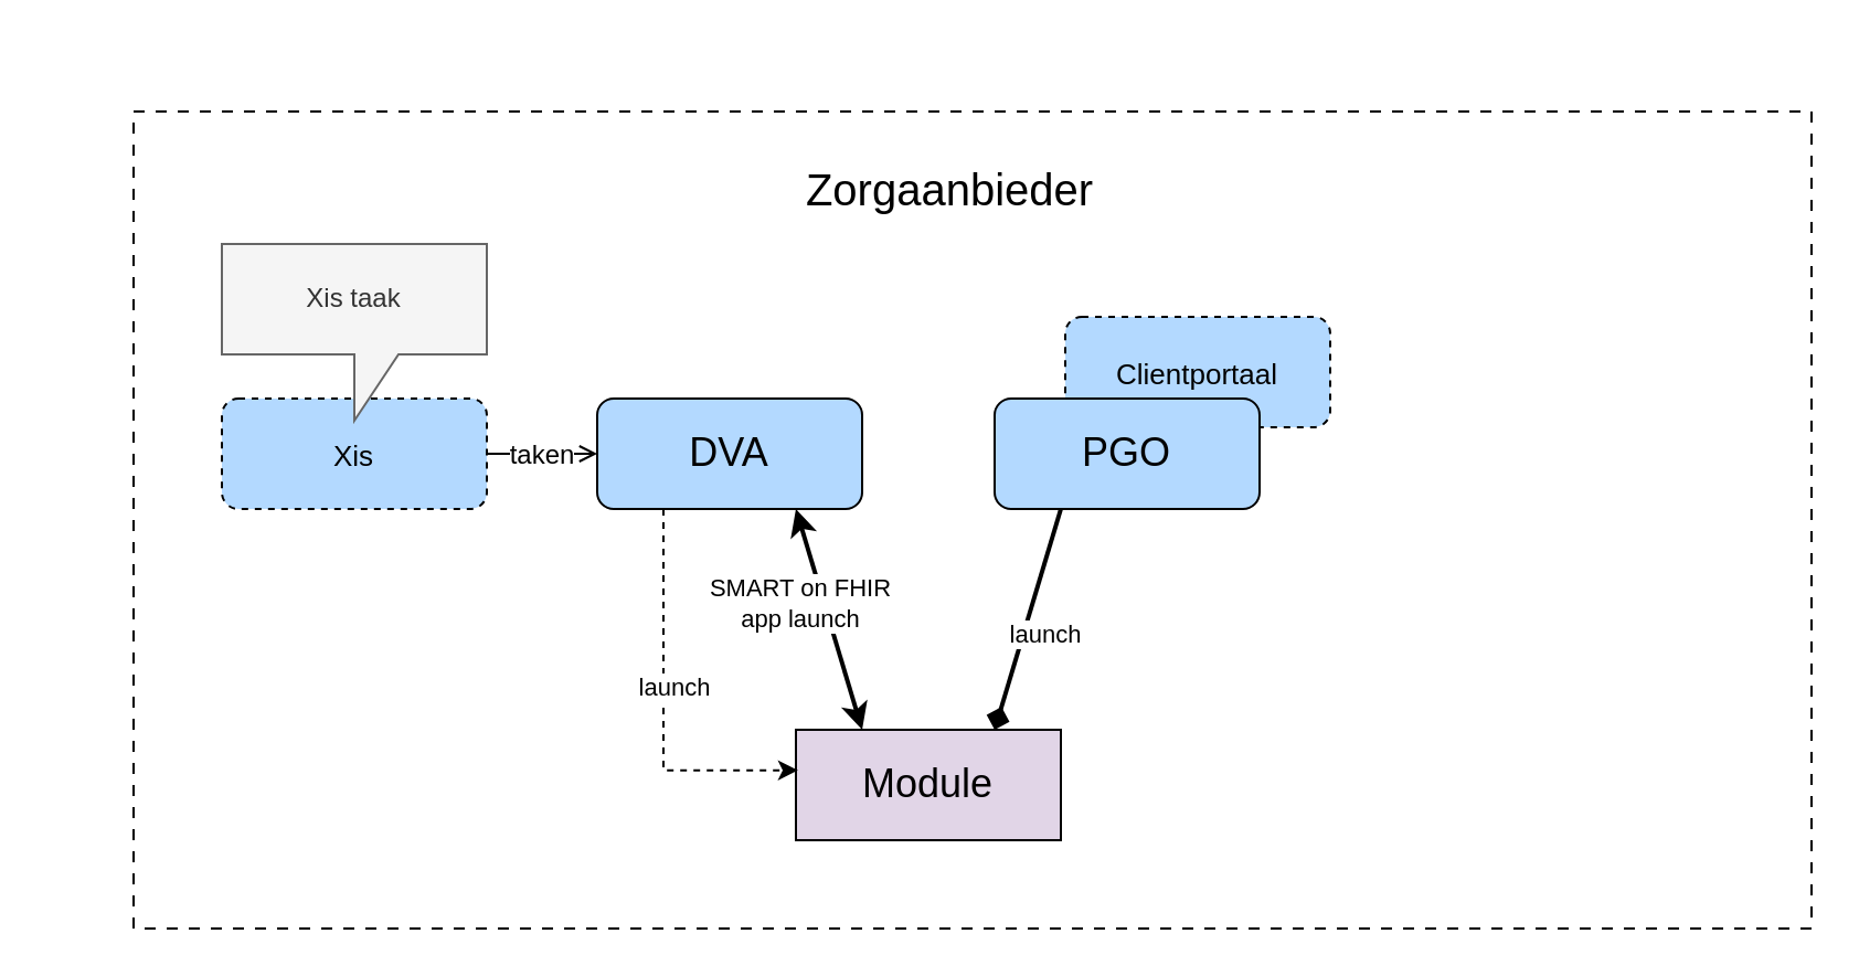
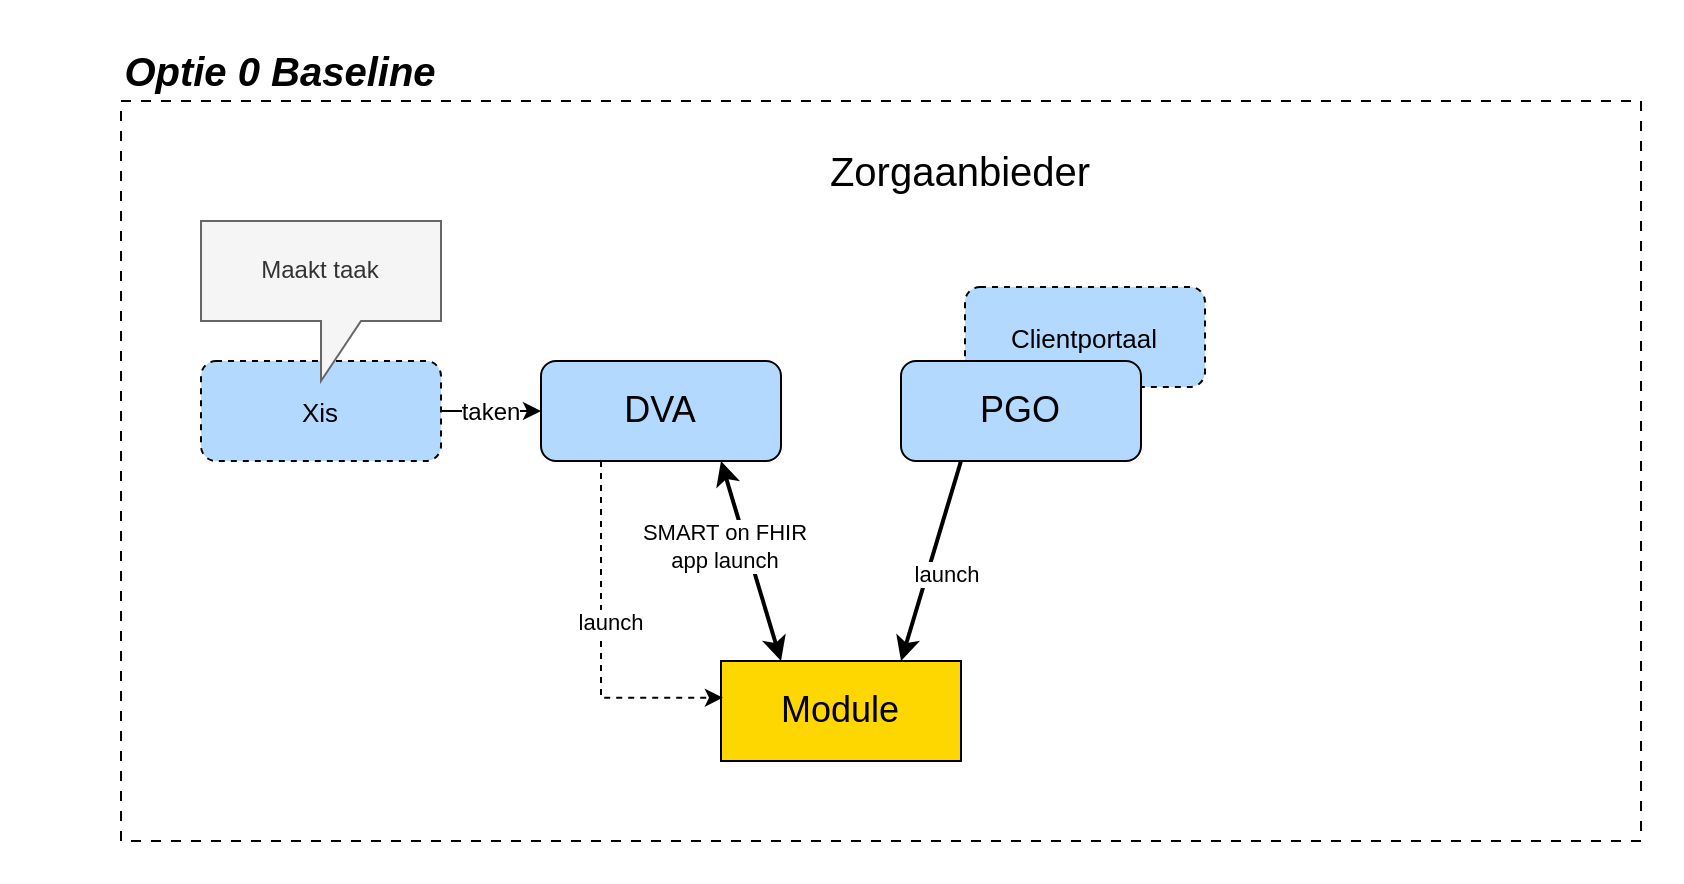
+ <mxCell id="15" value="Optie 0 Baseline" style="text;html=1;align=center;verticalAlign=middle;whiteSpace=wrap;rounded=0;fontStyle=3;fontSize=20;" parent="1" vertex="1"><mxGeometry y="20" width="240" height="30" as="geometry" x="20" /></mxCell>
- <mxCell id="4" value="Zorgaanbieder" style="text;html=1;strokeColor=none;fillColor=none;align=center;verticalAlign=middle;whiteSpace=wrap;rounded=0;fontSize=20;fontStyle=0;" parent="1" vertex="1"><mxGeometry x="370" y="70" width="120" height="30" as="geometry" /></mxCell>
+ <mxCell id="4" value="Zorgaanbieder" style="text;html=1;strokeColor=none;fillColor=none;align=center;verticalAlign=middle;whiteSpace=wrap;rounded=0;fontSize=20;fontStyle=0;" parent="1" vertex="1"><mxGeometry x="420" y="70" width="120" height="30" as="geometry" /></mxCell>
- <mxCell id="14" value="Xis taak" style="shape=callout;whiteSpace=wrap;html=1;perimeter=calloutPerimeter;fillColor=#f5f5f5;strokeColor=#666666;fontColor=#333333;" parent="1" vertex="1"><mxGeometry x="100" y="110" width="120" height="80" as="geometry" /></mxCell>
+ <mxCell id="14" value="Maakt taak" style="shape=callout;whiteSpace=wrap;html=1;perimeter=calloutPerimeter;fillColor=#f5f5f5;strokeColor=#666666;fontColor=#333333;" parent="1" vertex="1"><mxGeometry x="100" y="110" width="120" height="80" as="geometry" /></mxCell>
- <mxCell id="11" style="edgeStyle=orthogonalEdgeStyle;rounded=0;orthogonalLoop=1;jettySize=auto;html=1;exitX=1;exitY=0.5;exitDx=0;exitDy=0;entryX=0;entryY=0.5;entryDx=0;entryDy=0;endArrow=open;" parent="1" source="13" target="5" edge="1"><mxGeometry relative="1" as="geometry" /></mxCell>
+ <mxCell id="11" style="edgeStyle=orthogonalEdgeStyle;rounded=0;orthogonalLoop=1;jettySize=auto;html=1;exitX=1;exitY=0.5;exitDx=0;exitDy=0;entryX=0;entryY=0.5;entryDx=0;entryDy=0;" parent="1" source="13" target="5" edge="1"><mxGeometry relative="1" as="geometry" /></mxCell>
- <mxCell id="9" value="launch" style="rounded=0;orthogonalLoop=1;jettySize=auto;html=1;exitX=0.25;exitY=1;exitDx=0;exitDy=0;strokeColor=#000000;strokeWidth=2;fontSize=11;entryX=0.75;entryY=0;entryDx=0;entryDy=0;endArrow=diamond;" parent="1" source="6" target="7" edge="1"><mxGeometry x="0.1" y="10" relative="1" as="geometry"><mxPoint as="offset" /><mxPoint x="450" y="320" as="targetPoint" /></mxGeometry></mxCell>
+ <mxCell id="9" value="launch" style="rounded=0;orthogonalLoop=1;jettySize=auto;html=1;exitX=0.25;exitY=1;exitDx=0;exitDy=0;strokeColor=#000000;strokeWidth=2;fontSize=11;entryX=0.75;entryY=0;entryDx=0;entryDy=0;" parent="1" source="6" target="7" edge="1"><mxGeometry x="0.1" y="10" relative="1" as="geometry"><mxPoint as="offset" /><mxPoint x="450" y="320" as="targetPoint" /></mxGeometry></mxCell>
- <mxCell id="7" value="Module" style="rounded=0;whiteSpace=wrap;html=1;fillColor=#e1d5e7;strokeColor=#000000;fontSize=18;" parent="1" vertex="1"><mxGeometry x="360" y="330" width="120" height="50" as="geometry" /></mxCell>
+ <mxCell id="7" value="Module" style="rounded=0;whiteSpace=wrap;html=1;fillColor=#FFD700;strokeColor=#000000;fontSize=18;" parent="1" vertex="1"><mxGeometry x="360" y="330" width="120" height="50" as="geometry" /></mxCell>
